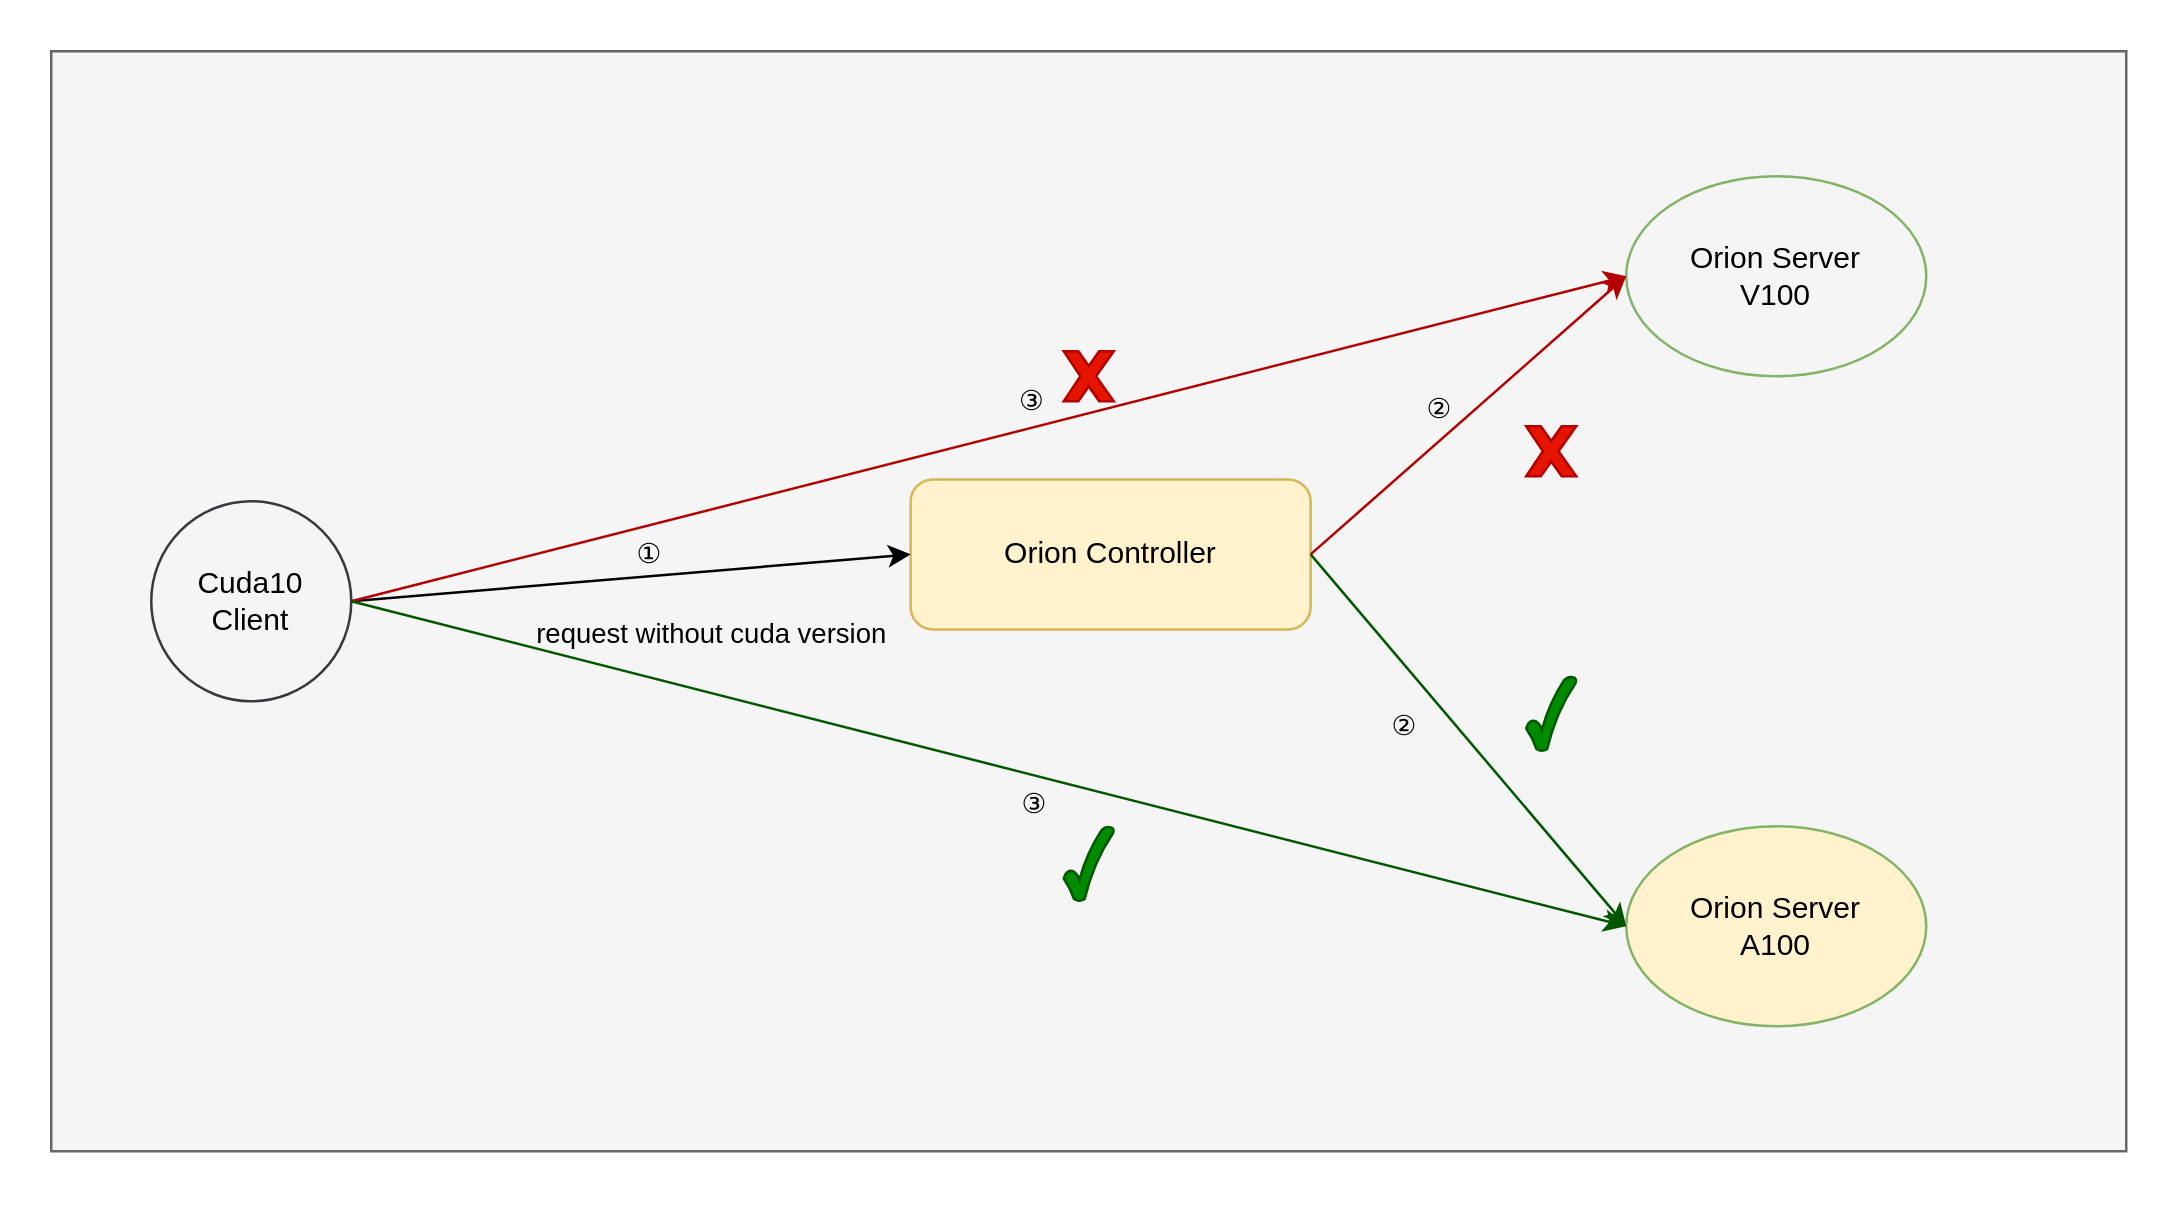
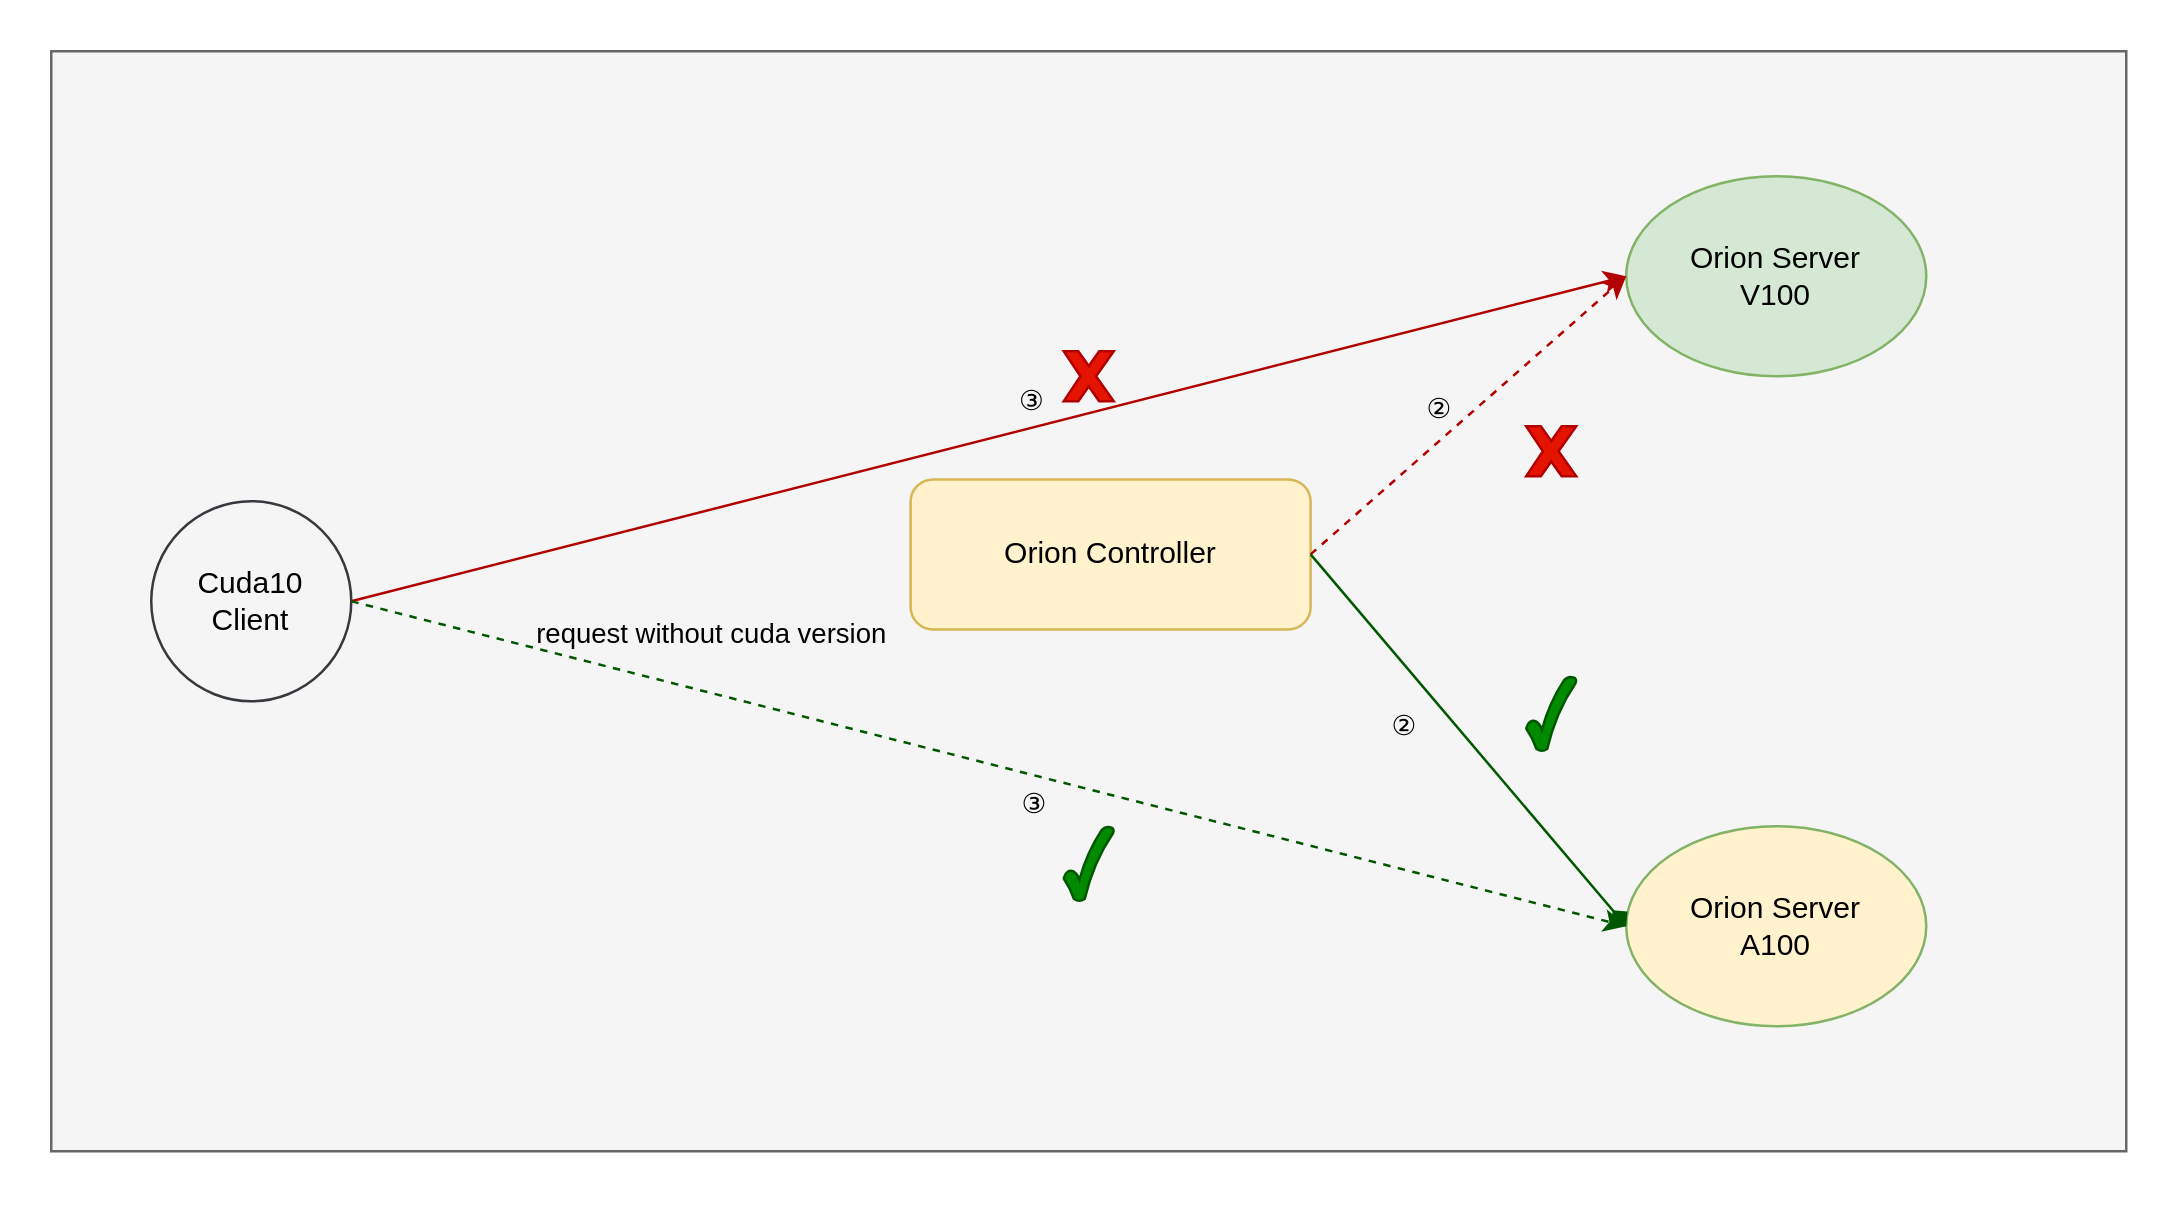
- <mxCell id="7" value="Orion Server&lt;br&gt;V100" style="ellipse;whiteSpace=wrap;html=1;fillColor=#f5f5f5;strokeColor=#82b366;" vertex="1" parent="1"><mxGeometry x="650" y="70" width="120" height="80" as="geometry" /></mxCell>
+ <mxCell id="7" value="Orion Server&lt;br&gt;V100" style="ellipse;whiteSpace=wrap;html=1;fillColor=#d5e8d4;strokeColor=#82b366;" vertex="1" parent="1"><mxGeometry x="650" y="70" width="120" height="80" as="geometry" /></mxCell>
- <mxCell id="9" value="" style="endArrow=classic;html=1;rounded=0;entryX=0;entryY=0.5;entryDx=0;entryDy=0;exitX=1;exitY=0.5;exitDx=0;exitDy=0;fillColor=#e51400;strokeColor=#B20000;" edge="1" parent="1" source="3" target="7"><mxGeometry width="50" height="50" relative="1" as="geometry"><mxPoint x="320" y="260" as="sourcePoint" /><mxPoint x="370" y="210" as="targetPoint" /></mxGeometry></mxCell>
+ <mxCell id="9" value="" style="endArrow=classic;html=1;rounded=0;entryX=0;entryY=0.5;entryDx=0;entryDy=0;exitX=1;exitY=0.5;exitDx=0;exitDy=0;fillColor=#e51400;strokeColor=#B20000;dashed=1;" edge="1" parent="1" source="3" target="7"><mxGeometry width="50" height="50" relative="1" as="geometry"><mxPoint x="320" y="260" as="sourcePoint" /><mxPoint x="370" y="210" as="targetPoint" /></mxGeometry></mxCell>
- <mxCell id="5" value="" style="endArrow=classic;html=1;rounded=0;exitX=1;exitY=0.5;exitDx=0;exitDy=0;entryX=0;entryY=0.5;entryDx=0;entryDy=0;" edge="1" parent="1" source="4" target="3"><mxGeometry width="50" height="50" relative="1" as="geometry"><mxPoint x="340" y="290" as="sourcePoint" /><mxPoint x="360" y="240" as="targetPoint" /></mxGeometry></mxCell>
- <mxCell id="6" value="①" style="edgeLabel;html=1;align=center;verticalAlign=middle;resizable=0;points=[];labelBackgroundColor=none;" vertex="1" connectable="0" parent="5"><mxGeometry x="0.056" y="2" relative="1" as="geometry"><mxPoint y="-8" as="offset" /></mxGeometry></mxCell>
- <mxCell id="15" value="" style="endArrow=classic;html=1;rounded=0;exitX=1;exitY=0.5;exitDx=0;exitDy=0;entryX=0;entryY=0.5;entryDx=0;entryDy=0;fillColor=#008a00;strokeColor=#005700;" edge="1" parent="1" source="4" target="8"><mxGeometry width="50" height="50" relative="1" as="geometry"><mxPoint x="560" y="380" as="sourcePoint" /><mxPoint x="610" y="330" as="targetPoint" /></mxGeometry></mxCell>
+ <mxCell id="15" value="" style="endArrow=classic;html=1;rounded=0;exitX=1;exitY=0.5;exitDx=0;exitDy=0;entryX=0;entryY=0.5;entryDx=0;entryDy=0;fillColor=#008a00;strokeColor=#005700;dashed=1;" edge="1" parent="1" source="4" target="8"><mxGeometry width="50" height="50" relative="1" as="geometry"><mxPoint x="560" y="380" as="sourcePoint" /><mxPoint x="610" y="330" as="targetPoint" /></mxGeometry></mxCell>
- <mxCell id="11" value="" style="endArrow=classic;html=1;rounded=0;entryX=0;entryY=0.5;entryDx=0;entryDy=0;exitX=1;exitY=0.5;exitDx=0;exitDy=0;fillColor=#008a00;strokeColor=#005700;" edge="1" parent="1" source="3" target="8"><mxGeometry width="50" height="50" relative="1" as="geometry"><mxPoint x="566.25" y="250" as="sourcePoint" /><mxPoint x="660" y="120" as="targetPoint" /></mxGeometry></mxCell>
+ <mxCell id="11" value="" style="endArrow=diamond;html=1;rounded=0;entryX=0;entryY=0.5;entryDx=0;entryDy=0;exitX=1;exitY=0.5;exitDx=0;exitDy=0;fillColor=#008a00;strokeColor=#005700;" edge="1" parent="1" source="3" target="8"><mxGeometry width="50" height="50" relative="1" as="geometry"><mxPoint x="566.25" y="250" as="sourcePoint" /><mxPoint x="660" y="120" as="targetPoint" /></mxGeometry></mxCell>
